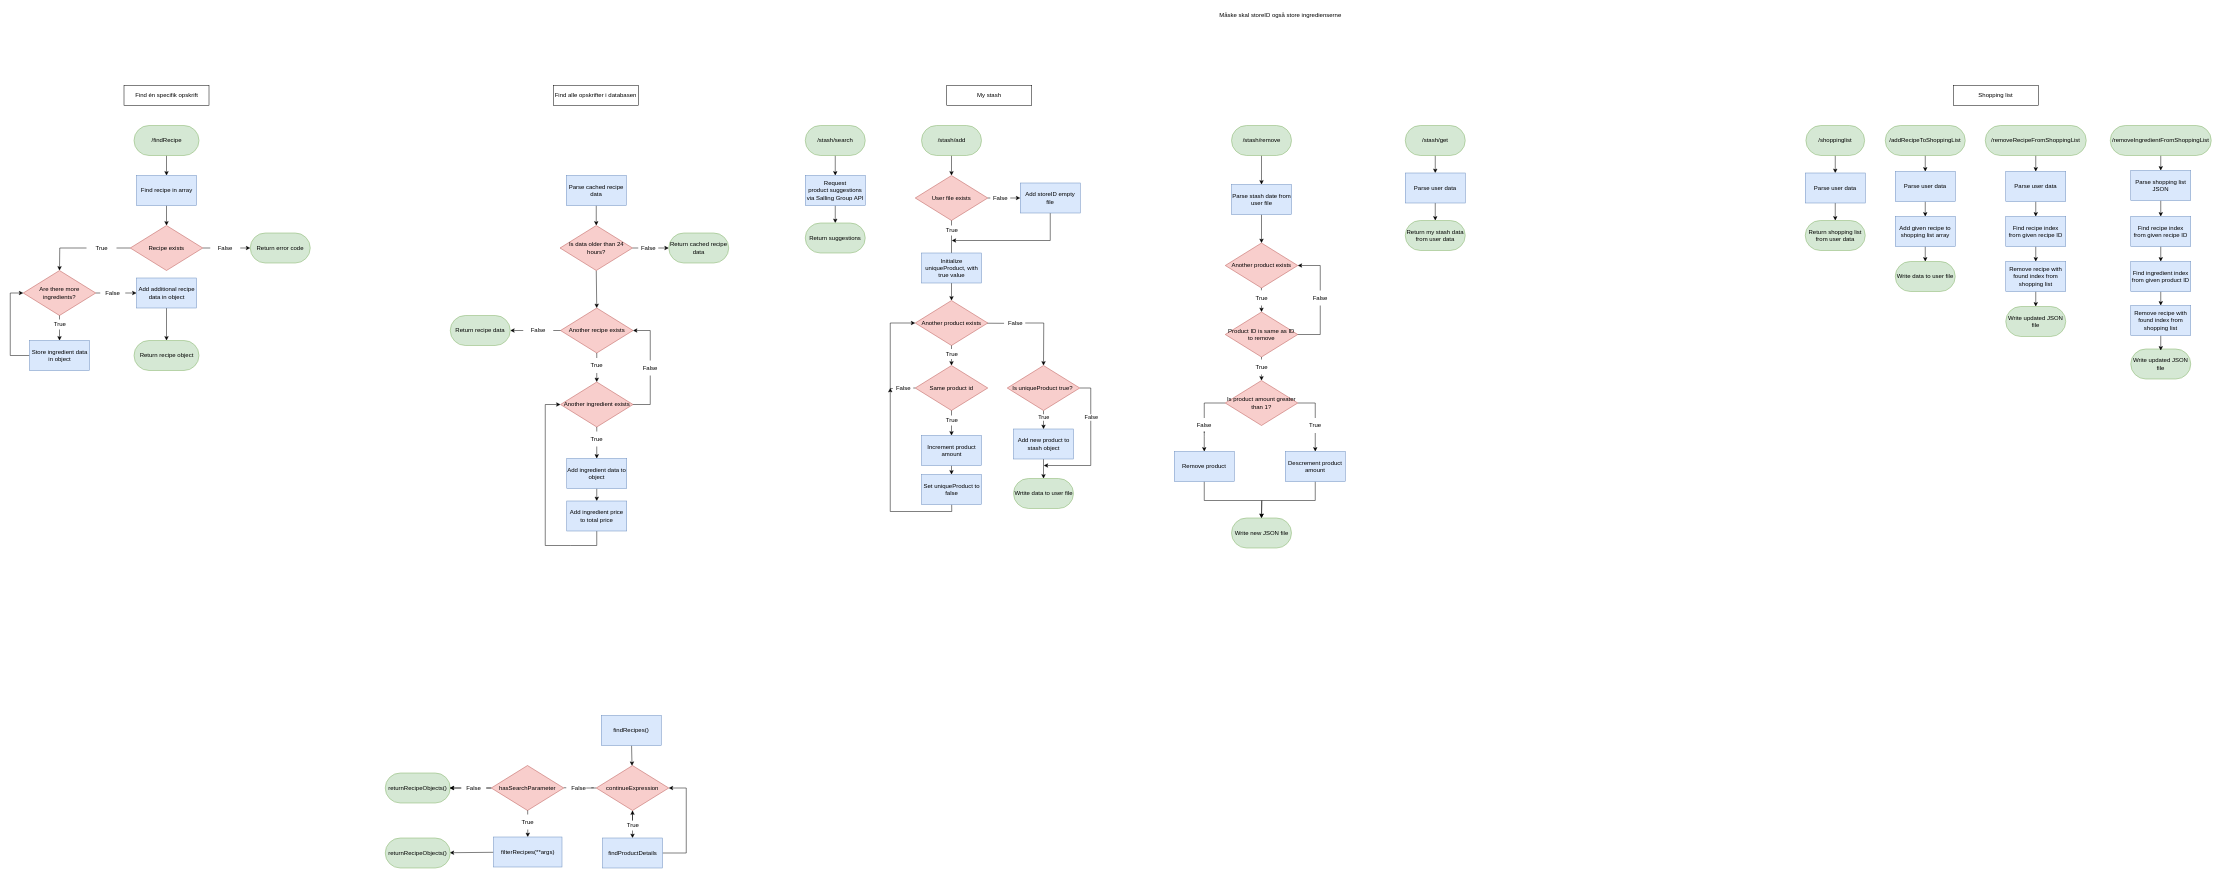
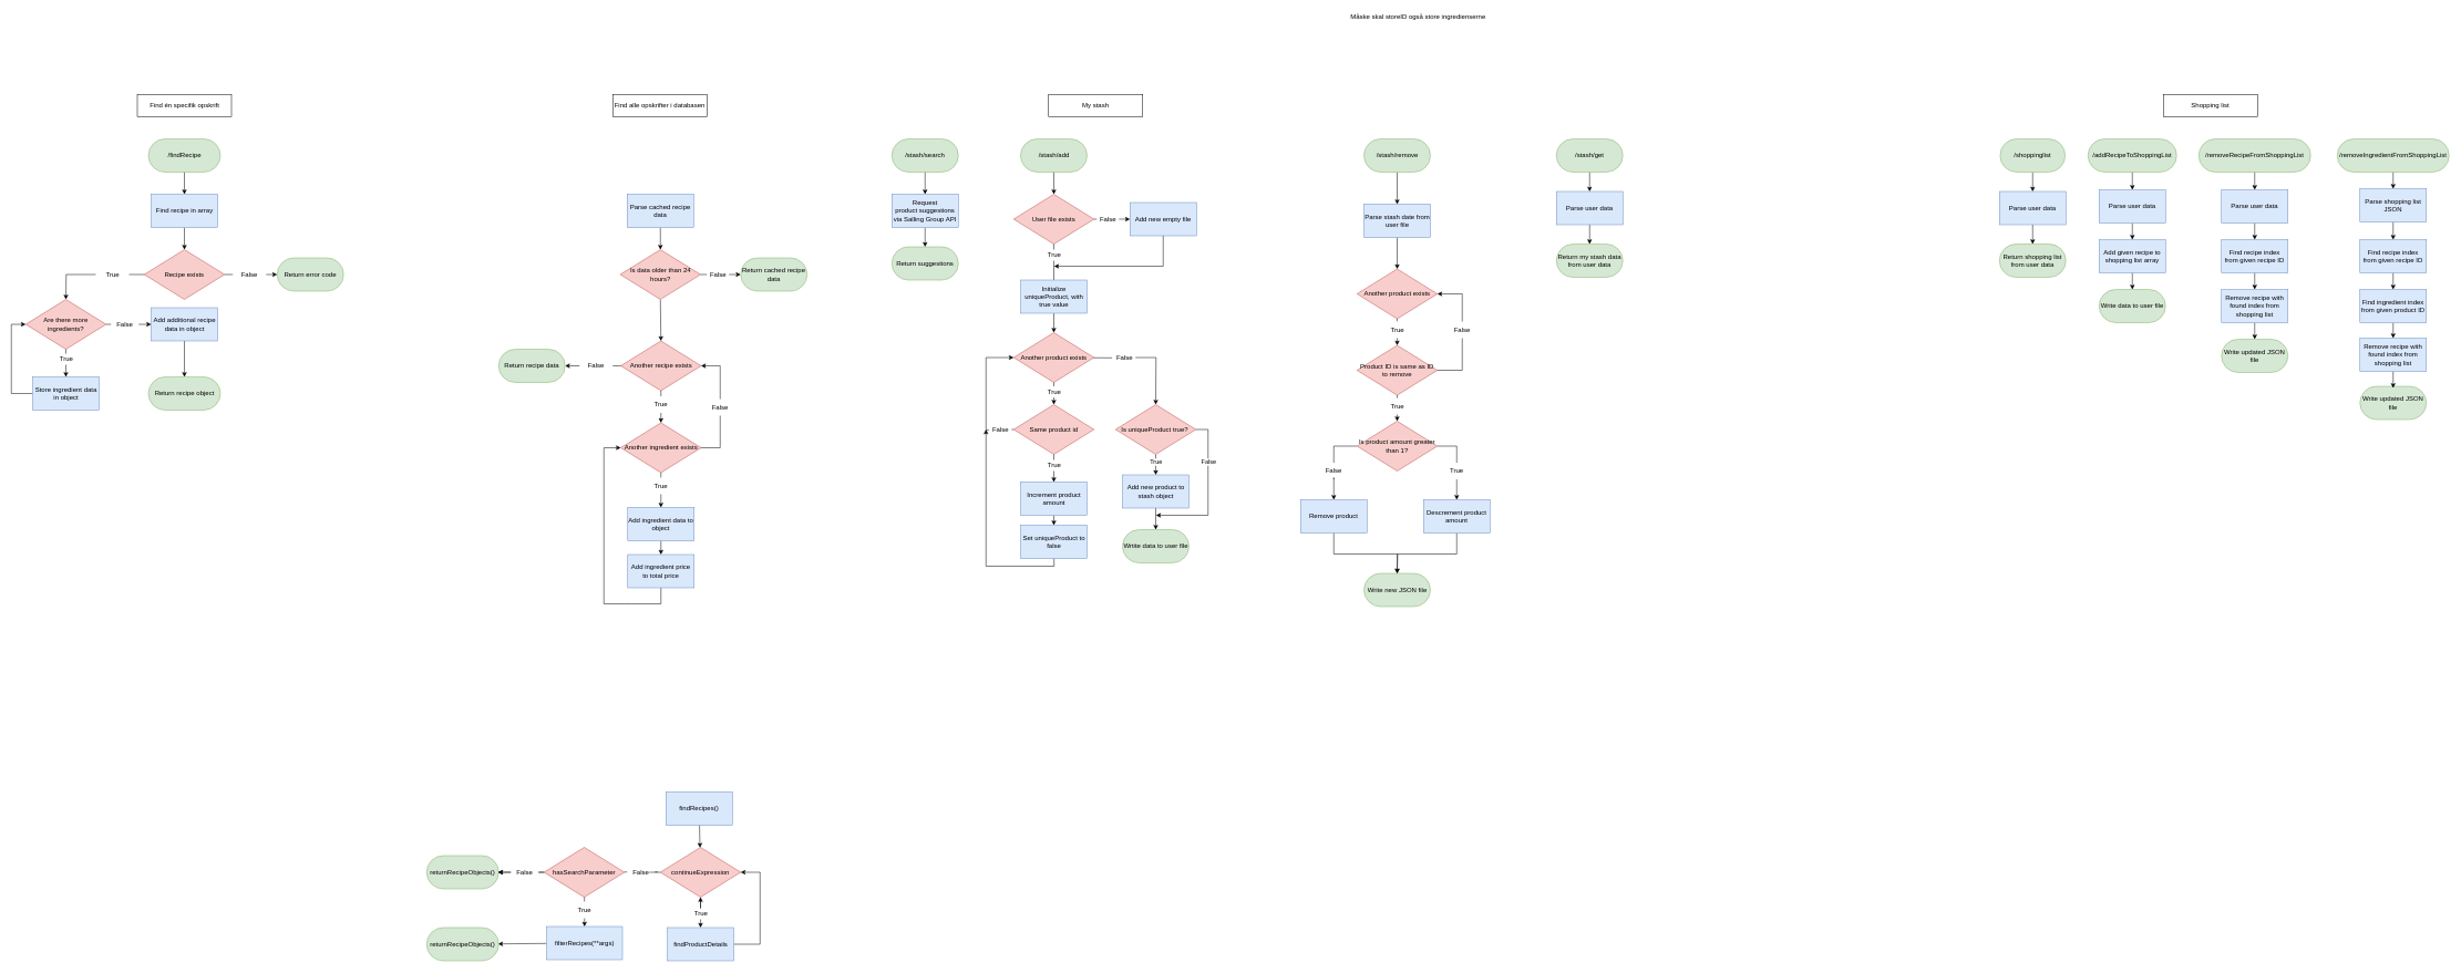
- <mxCell id="110" value="Add storeID empty file" style="whiteSpace=wrap;html=1;fillColor=#dae8fc;strokeColor=#6c8ebf;" parent="1" vertex="1"><mxGeometry x="2040" y="365" width="120" height="60" as="geometry" /></mxCell>
+ <mxCell id="110" value="Add new empty file" style="whiteSpace=wrap;html=1;fillColor=#dae8fc;strokeColor=#6c8ebf;" parent="1" vertex="1"><mxGeometry x="2040" y="365" width="120" height="60" as="geometry" /></mxCell>
